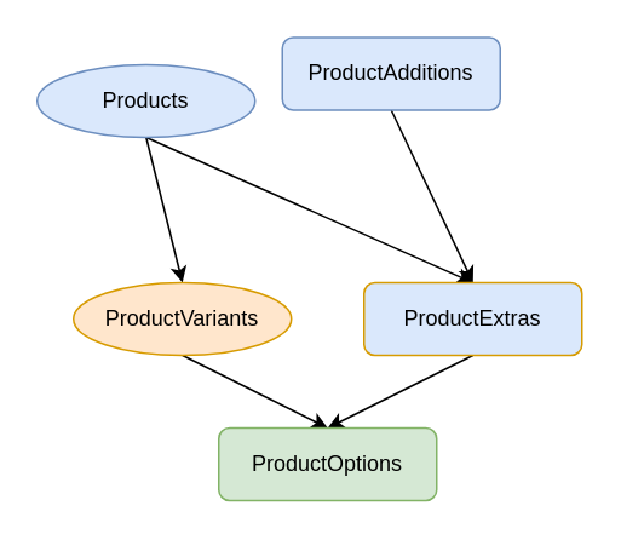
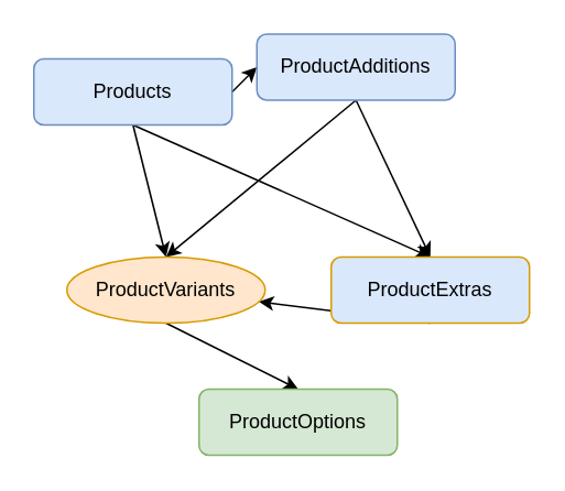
+ <mxCell id="4" style="edgeStyle=none;rounded=0;orthogonalLoop=1;jettySize=auto;html=1;exitX=1;exitY=0.5;exitDx=0;exitDy=0;entryX=0;entryY=0.5;entryDx=0;entryDy=0;" edge="1" parent="1" source="5" target="8"><mxGeometry relative="1" as="geometry" /></mxCell>
- <mxCell id="5" value="Products" style="ellipse;whiteSpace=wrap;html=1;fillColor=#dae8fc;strokeColor=#6c8ebf;" vertex="1" parent="1"><mxGeometry x="20" y="35" width="120" height="40" as="geometry" /></mxCell>
+ <mxCell id="5" value="Products" style="rounded=1;whiteSpace=wrap;html=1;fillColor=#dae8fc;strokeColor=#6c8ebf;" vertex="1" parent="1"><mxGeometry x="20" y="35" width="120" height="40" as="geometry" /></mxCell>
+ <mxCell id="7" style="edgeStyle=none;rounded=0;orthogonalLoop=1;jettySize=auto;html=1;exitX=0.5;exitY=1;exitDx=0;exitDy=0;entryX=0.5;entryY=0;entryDx=0;entryDy=0;" edge="1" parent="1" source="8" target="12"><mxGeometry relative="1" as="geometry" /></mxCell>
- <mxCell id="9" style="rounded=0;orthogonalLoop=1;jettySize=auto;html=1;exitX=0.5;exitY=1;exitDx=0;exitDy=0;entryX=0.5;entryY=0;entryDx=0;entryDy=0;" edge="1" parent="1" source="10" target="13"><mxGeometry relative="1" as="geometry" /></mxCell>
+ <mxCell id="9" style="rounded=0;orthogonalLoop=1;jettySize=auto;html=1;exitX=0.5;exitY=1;exitDx=0;exitDy=0;" edge="1" parent="1" source="10" target="12"><mxGeometry relative="1" as="geometry" /></mxCell>
